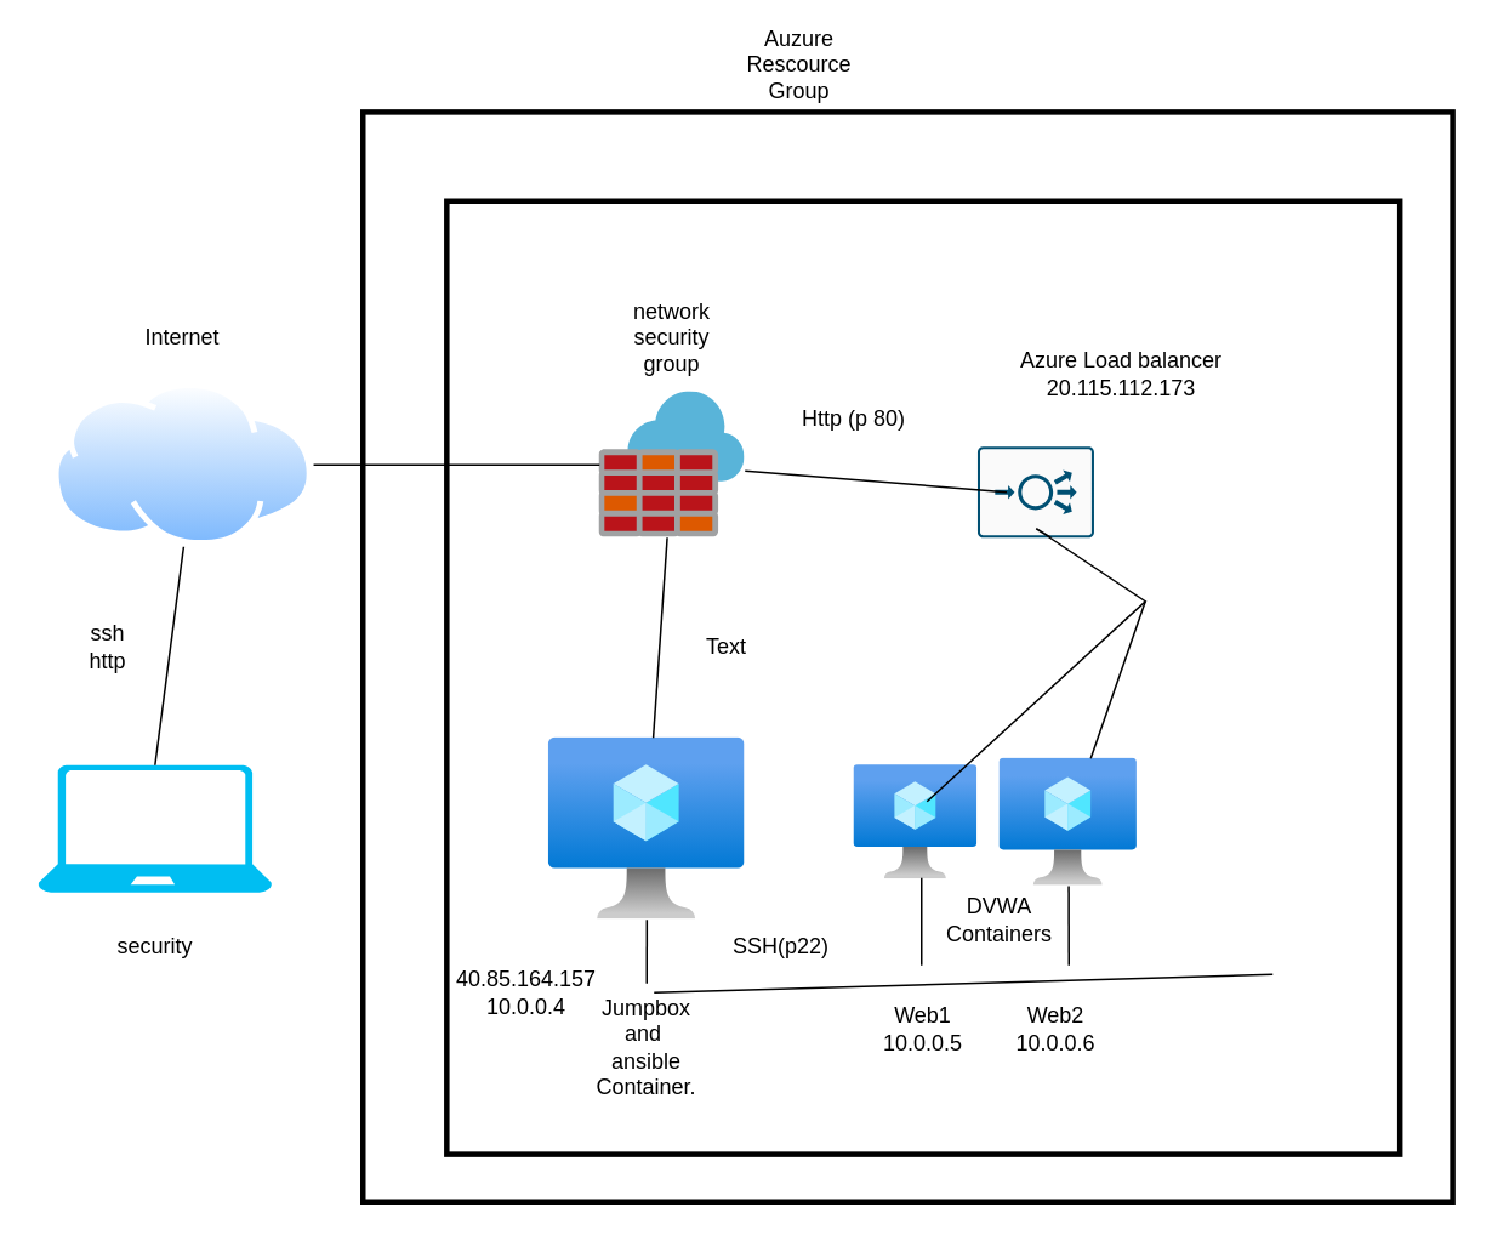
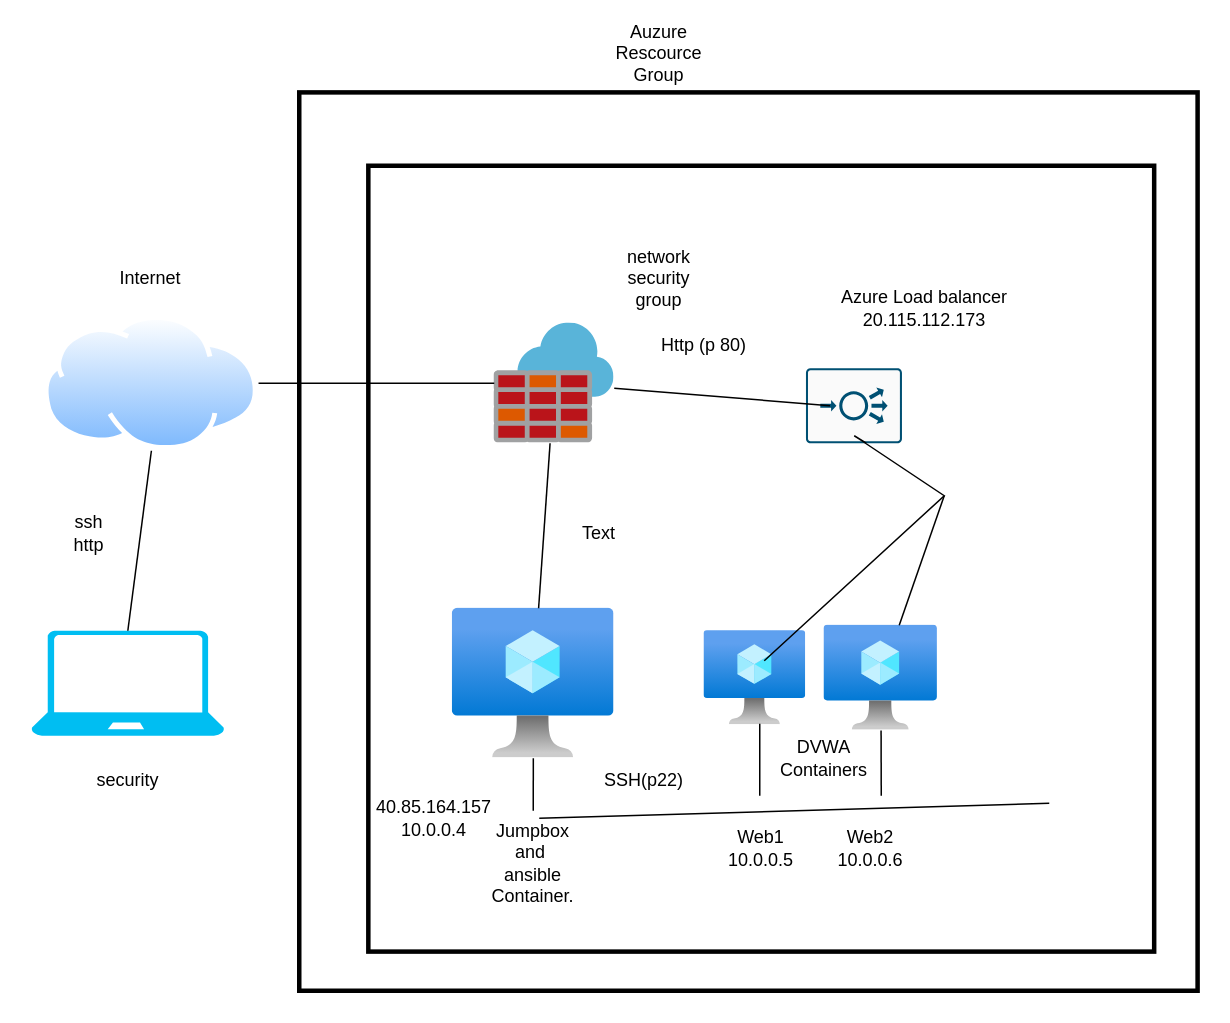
- <mxCell id="24" value="network security group" style="text;html=1;strokeColor=none;fillColor=none;align=center;verticalAlign=middle;whiteSpace=wrap;rounded=0;glass=0;sketch=0;" vertex="1" parent="1"><mxGeometry x="339" y="170" width="60" height="30" as="geometry" /></mxCell>
+ <mxCell id="24" value="network security group" style="text;html=1;strokeColor=none;fillColor=none;align=center;verticalAlign=middle;whiteSpace=wrap;rounded=0;glass=0;sketch=0;" vertex="1" parent="1"><mxGeometry x="409" y="170" width="60" height="30" as="geometry" /></mxCell>
